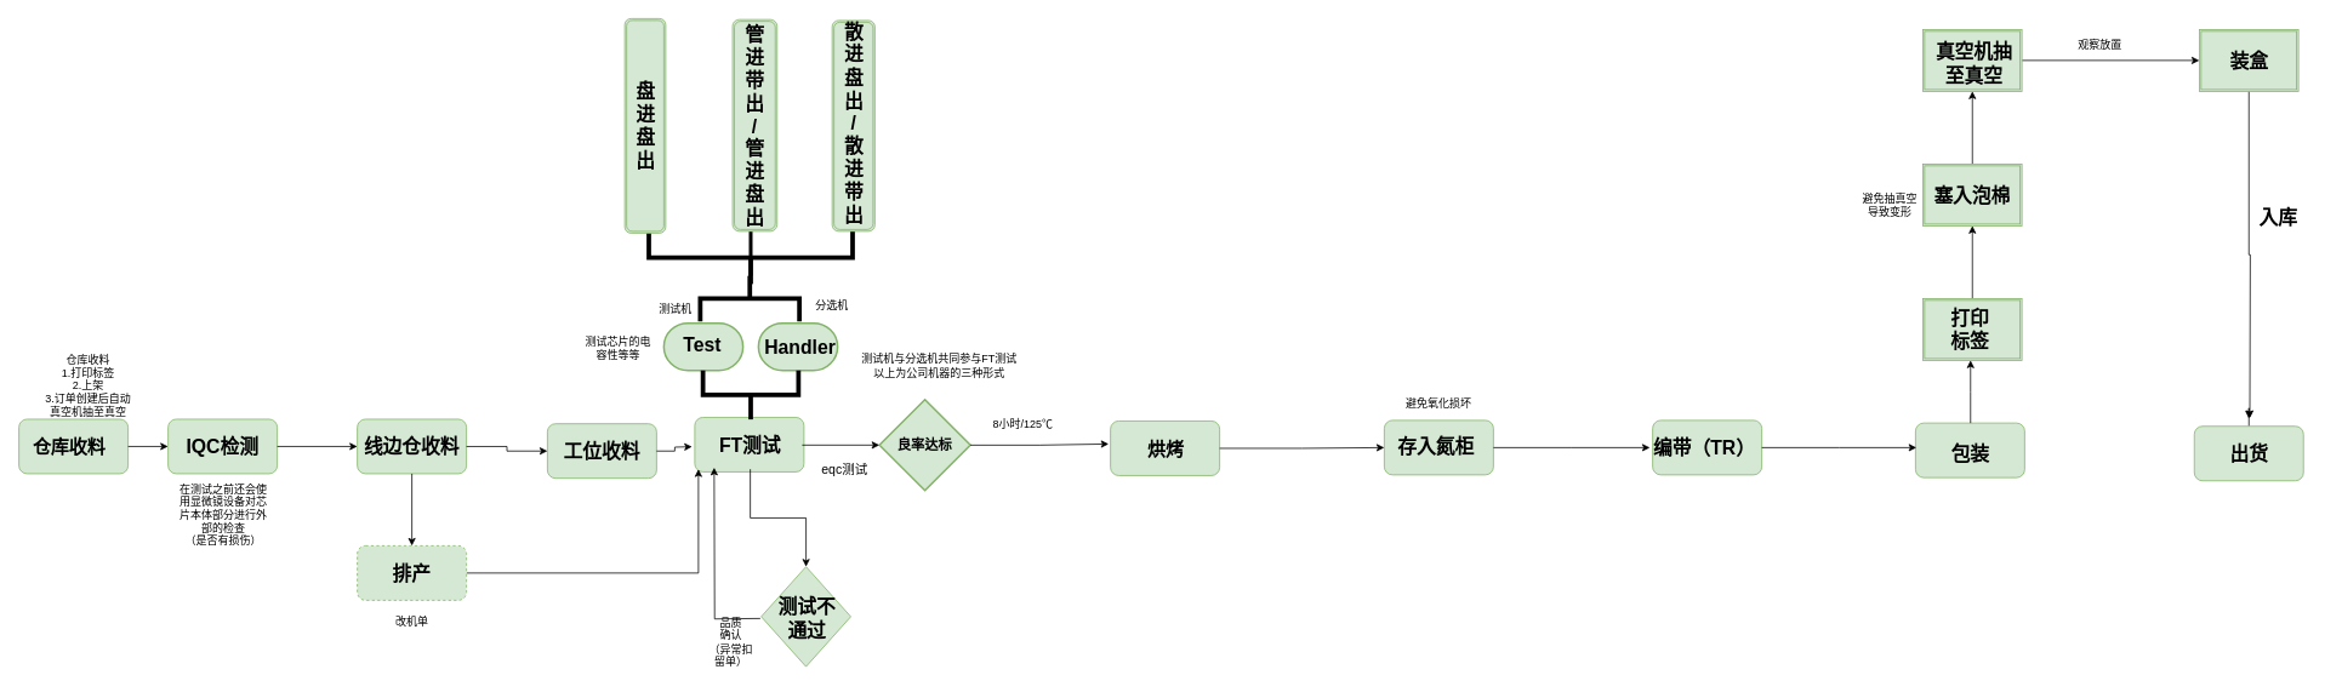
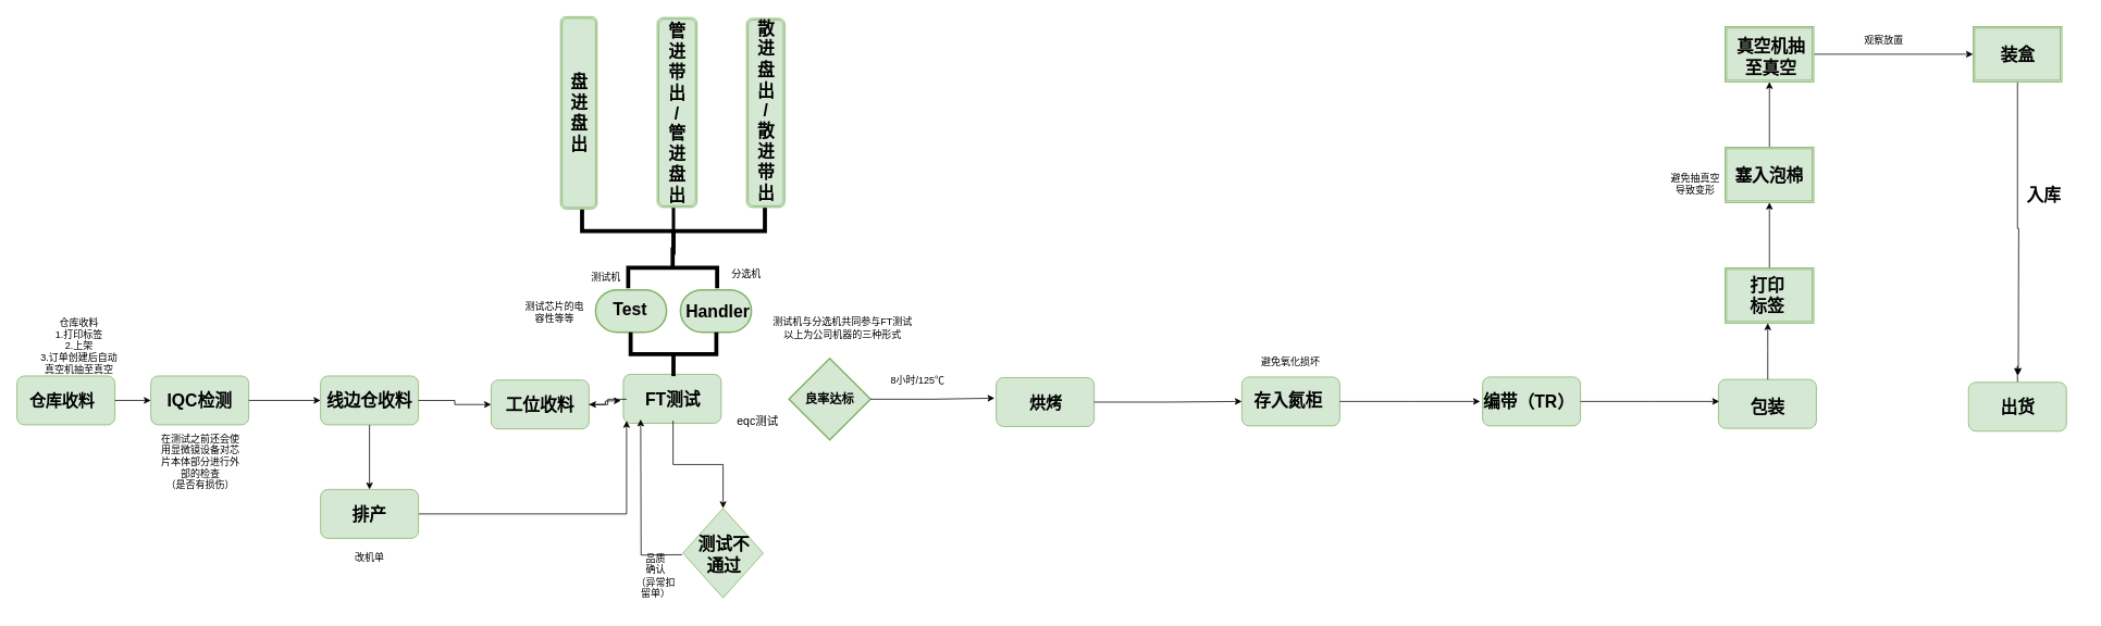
- <mxCell id="23" style="edgeStyle=orthogonalEdgeStyle;rounded=0;orthogonalLoop=1;jettySize=auto;html=1;entryX=0;entryY=0.5;entryDx=0;entryDy=0;entryPerimeter=0;" parent="19" source="21" target="22" edge="1"><mxGeometry relative="1" as="geometry" /></mxCell>
+ <mxCell id="23" style="edgeStyle=orthogonalEdgeStyle;rounded=0;orthogonalLoop=1;jettySize=auto;html=1;" parent="19" source="21" target="17" edge="1"><mxGeometry relative="1" as="geometry" /></mxCell>
- <mxCell id="83" value="&lt;font style=&quot;font-size: 21px;&quot;&gt;&lt;b&gt;排产&lt;/b&gt;&lt;/font&gt;" style="whiteSpace=wrap;html=1;fillColor=#d5e8d4;strokeColor=#82b366;rounded=1;dashed=1;" vertex="1" parent="1"><mxGeometry x="392" y="600" width="120" height="60" as="geometry" /></mxCell>
+ <mxCell id="83" value="&lt;font style=&quot;font-size: 21px;&quot;&gt;&lt;b&gt;排产&lt;/b&gt;&lt;/font&gt;" style="whiteSpace=wrap;html=1;fillColor=#d5e8d4;strokeColor=#82b366;rounded=1;" vertex="1" parent="1"><mxGeometry x="392" y="600" width="120" height="60" as="geometry" /></mxCell>
